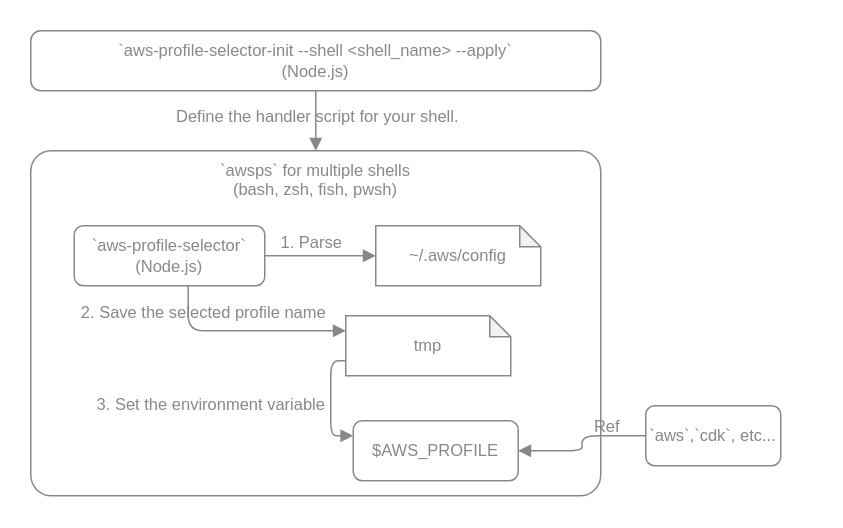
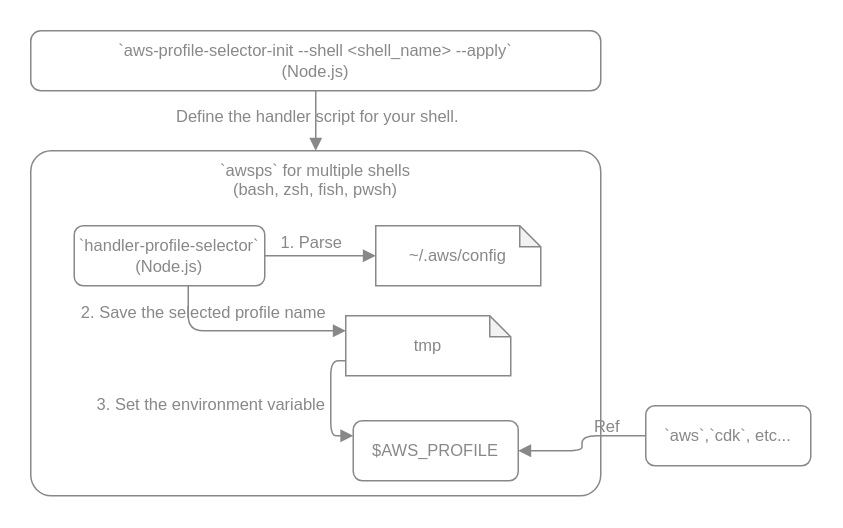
- <mxCell id="11" value="&lt;font style=&quot;color: rgb(136, 136, 136);&quot;&gt;`aws-profile-selector`&lt;/font&gt;&lt;div&gt;&lt;font style=&quot;color: rgb(136, 136, 136);&quot;&gt;(Node.js)&lt;/font&gt;&lt;/div&gt;" style="rounded=1;whiteSpace=wrap;html=1;fontFamily=Helvetica;fontSize=11;fontColor=#888888;labelBackgroundColor=none;strokeColor=#888888;fillColor=none;" parent="1" vertex="1"><mxGeometry x="49" y="150" width="127" height="40" as="geometry" /></mxCell>
+ <mxCell id="11" value="&lt;font style=&quot;color: rgb(136, 136, 136);&quot;&gt;`handler-profile-selector`&lt;/font&gt;&lt;div&gt;&lt;font style=&quot;color: rgb(136, 136, 136);&quot;&gt;(Node.js)&lt;/font&gt;&lt;/div&gt;" style="rounded=1;whiteSpace=wrap;html=1;fontFamily=Helvetica;fontSize=11;fontColor=#888888;labelBackgroundColor=none;strokeColor=#888888;fillColor=none;" parent="1" vertex="1"><mxGeometry x="49" y="150" width="127" height="40" as="geometry" /></mxCell>
- <mxCell id="6" value="`aws`,`cdk`, etc..." style="rounded=1;whiteSpace=wrap;html=1;fontFamily=Helvetica;fontSize=11;fontColor=#888888;labelBackgroundColor=none;strokeColor=#888888;fillColor=none;" parent="1" vertex="1"><mxGeometry x="430" y="270" width="90" height="40" as="geometry" /></mxCell>
+ <mxCell id="6" value="`aws`,`cdk`, etc..." style="rounded=1;whiteSpace=wrap;html=1;fontFamily=Helvetica;fontSize=11;fontColor=#888888;labelBackgroundColor=none;strokeColor=#888888;fillColor=none;" parent="1" vertex="1"><mxGeometry x="430" y="270" width="110" height="40" as="geometry" /></mxCell>
